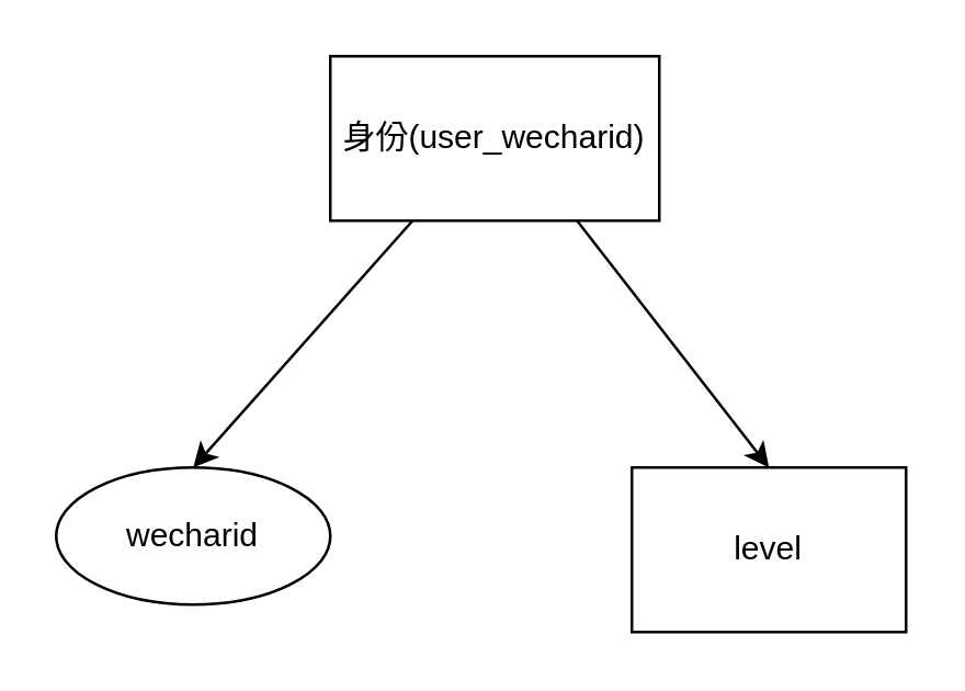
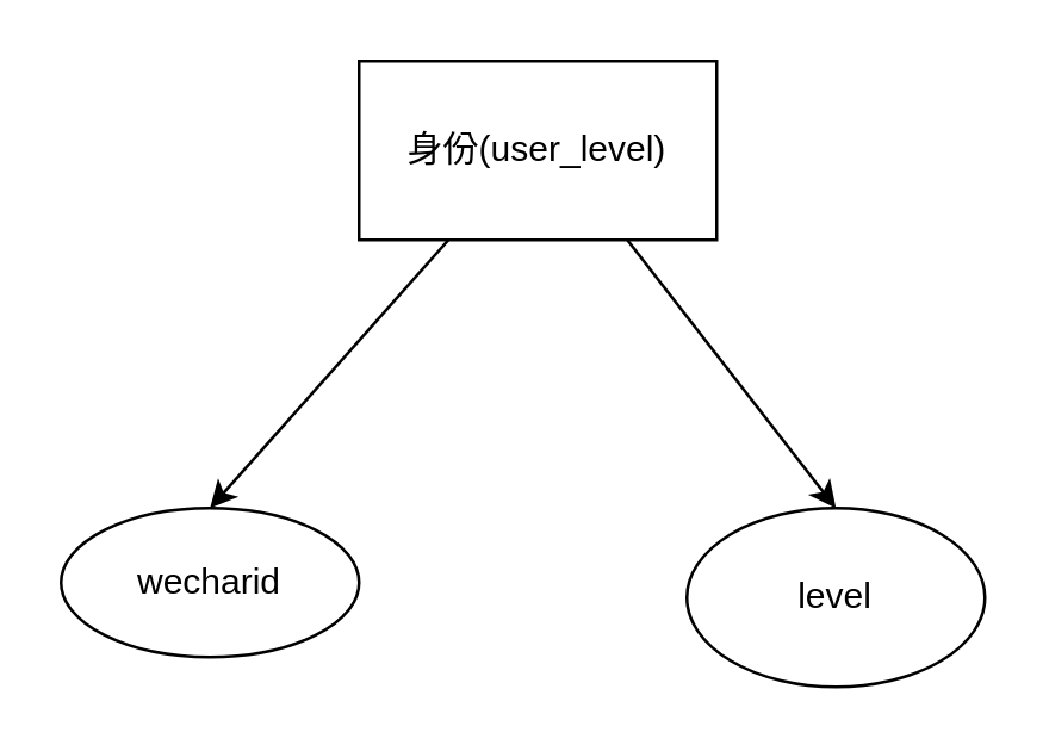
- <mxCell id="2" value="&lt;font style=&quot;vertical-align: inherit&quot;&gt;&lt;font style=&quot;vertical-align: inherit&quot;&gt;身份(user_wecharid)&lt;/font&gt;&lt;/font&gt;" style="rounded=0;whiteSpace=wrap;html=1;" parent="1" vertex="1"><mxGeometry x="120" y="20" width="120" height="60" as="geometry" /></mxCell>
+ <mxCell id="2" value="&lt;font style=&quot;vertical-align: inherit&quot;&gt;&lt;font style=&quot;vertical-align: inherit&quot;&gt;身份(user_level)&lt;/font&gt;&lt;/font&gt;" style="rounded=0;whiteSpace=wrap;html=1;" parent="1" vertex="1"><mxGeometry x="120" y="20" width="120" height="60" as="geometry" /></mxCell>
- <mxCell id="4" value="level" style="whiteSpace=wrap;html=1;rounded=0;" parent="1" vertex="1"><mxGeometry x="230" y="170" width="100" height="60" as="geometry" /></mxCell>
+ <mxCell id="4" value="level" style="ellipse;whiteSpace=wrap;html=1;" parent="1" vertex="1"><mxGeometry x="230" y="170" width="100" height="60" as="geometry" /></mxCell>
